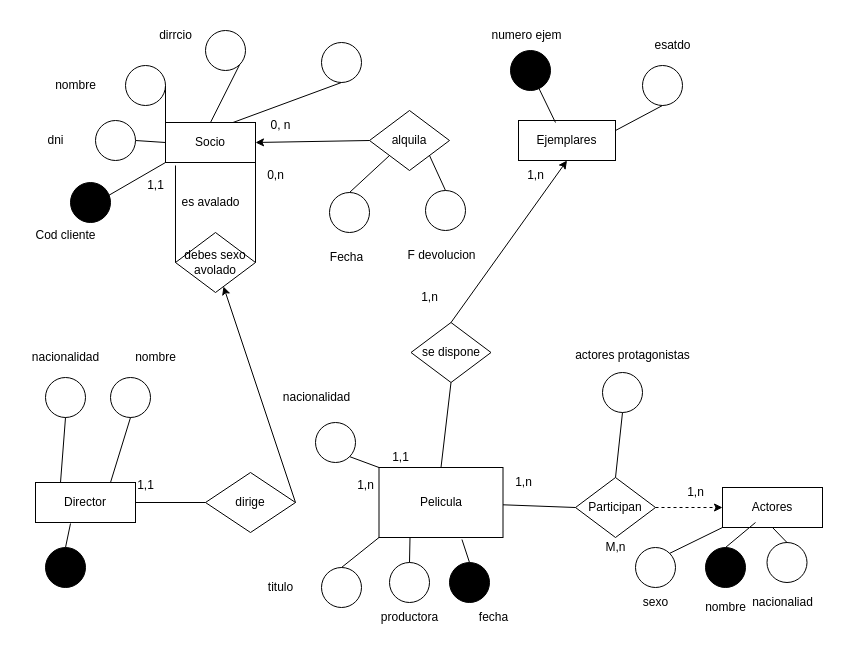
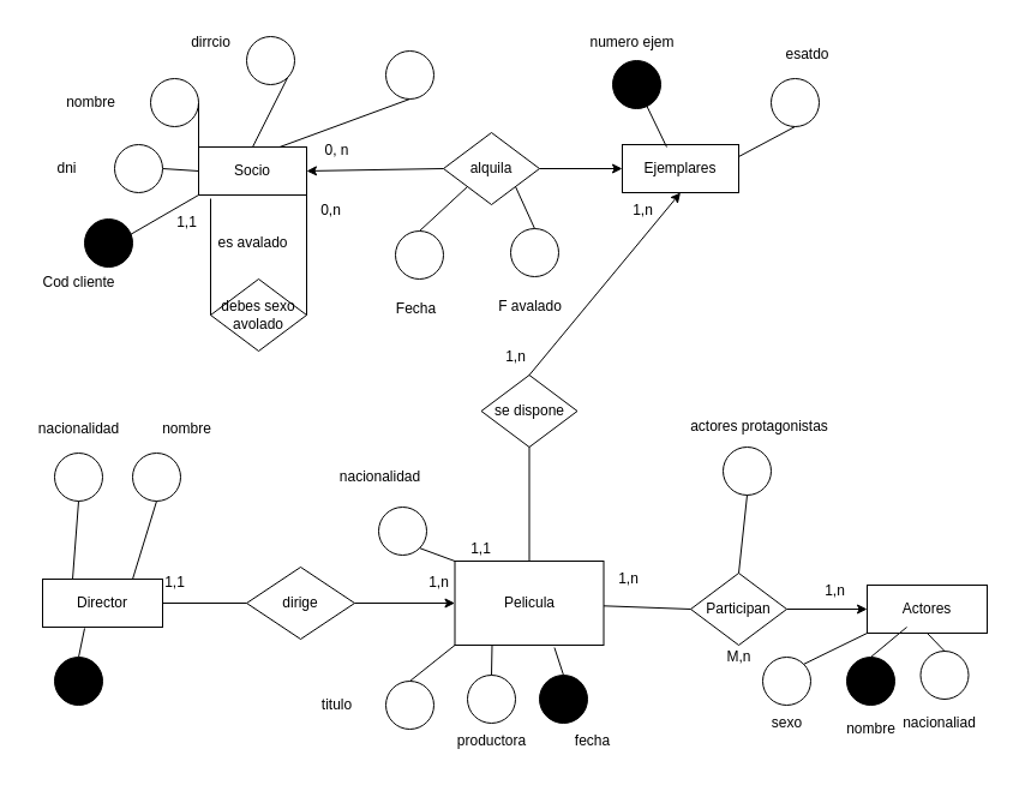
+ <mxCell id="89" value="" style="endArrow=classic;html=1;rounded=0;exitX=1;exitY=0.5;exitDx=0;exitDy=0;entryX=0;entryY=0.5;entryDx=0;entryDy=0;" edge="1" parent="1" source="31" target="5"><mxGeometry width="50" height="50" relative="1" as="geometry"><mxPoint x="435" y="132" as="sourcePoint" /><mxPoint x="485" y="82" as="targetPoint" /></mxGeometry></mxCell>
- <mxCell id="84" value="F devolucion" style="text;html=1;align=center;verticalAlign=middle;resizable=0;points=[];autosize=1;strokeColor=none;fillColor=none;" vertex="1" parent="1"><mxGeometry x="395.5" y="240" width="90" height="30" as="geometry" /></mxCell>
+ <mxCell id="84" value="F avalado" style="text;html=1;align=center;verticalAlign=middle;resizable=0;points=[];autosize=1;strokeColor=none;fillColor=none;" vertex="1" parent="1"><mxGeometry x="395.5" y="240" width="90" height="30" as="geometry" /></mxCell>
- <mxCell id="25" value="se dispone" style="rhombus;whiteSpace=wrap;html=1;" vertex="1" parent="1"><mxGeometry x="410.5" y="322" width="80" height="60" as="geometry" /></mxCell>
+ <mxCell id="25" value="se dispone" style="rhombus;whiteSpace=wrap;html=1;" vertex="1" parent="1"><mxGeometry x="400.5" y="312" width="80" height="60" as="geometry" /></mxCell>
- <mxCell id="24" value="" style="endArrow=classic;html=1;rounded=0;exitX=1;exitY=0.5;exitDx=0;exitDy=0;" edge="1" parent="1" source="22" target="35"><mxGeometry width="50" height="50" relative="1" as="geometry"><mxPoint x="295" y="392" as="sourcePoint" /><mxPoint x="345" y="342" as="targetPoint" /></mxGeometry></mxCell>
+ <mxCell id="24" value="" style="endArrow=classic;html=1;rounded=0;exitX=1;exitY=0.5;exitDx=0;exitDy=0;entryX=0;entryY=0.5;entryDx=0;entryDy=0;" edge="1" parent="1" source="22" target="2"><mxGeometry width="50" height="50" relative="1" as="geometry"><mxPoint x="295" y="392" as="sourcePoint" /><mxPoint x="345" y="342" as="targetPoint" /></mxGeometry></mxCell>
- <mxCell id="91" value="" style="endArrow=classic;html=1;rounded=0;exitX=1;exitY=0.5;exitDx=0;exitDy=0;entryX=0;entryY=0.5;entryDx=0;entryDy=0;dashed=1;" edge="1" parent="1" source="7" target="3"><mxGeometry width="50" height="50" relative="1" as="geometry"><mxPoint x="655" y="502" as="sourcePoint" /><mxPoint x="705" y="452" as="targetPoint" /></mxGeometry></mxCell>
+ <mxCell id="91" value="" style="endArrow=classic;html=1;rounded=0;exitX=1;exitY=0.5;exitDx=0;exitDy=0;entryX=0;entryY=0.5;entryDx=0;entryDy=0;" edge="1" parent="1" source="7" target="3"><mxGeometry width="50" height="50" relative="1" as="geometry"><mxPoint x="655" y="502" as="sourcePoint" /><mxPoint x="705" y="452" as="targetPoint" /></mxGeometry></mxCell>
